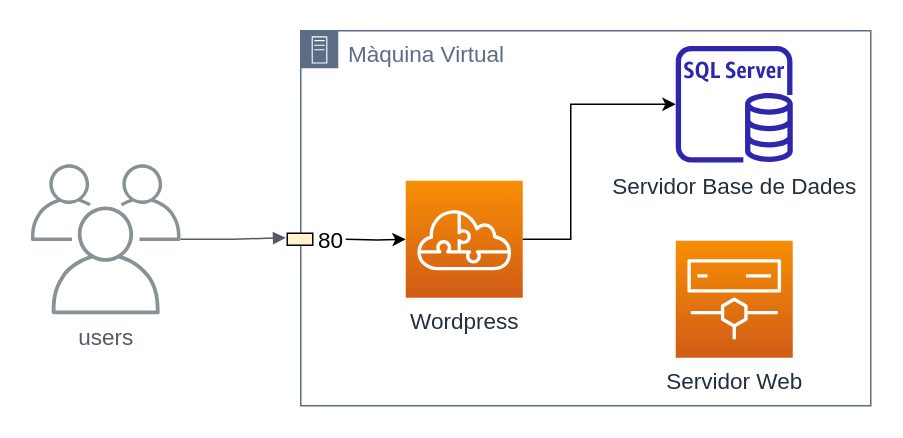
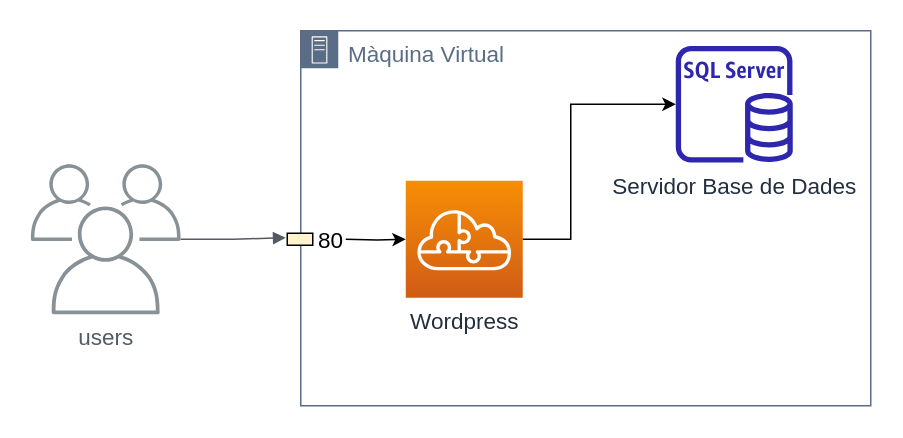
- <mxCell id="6" value="Servidor Web" style="sketch=0;points=[[0,0,0],[0.25,0,0],[0.5,0,0],[0.75,0,0],[1,0,0],[0,1,0],[0.25,1,0],[0.5,1,0],[0.75,1,0],[1,1,0],[0,0.25,0],[0,0.5,0],[0,0.75,0],[1,0.25,0],[1,0.5,0],[1,0.75,0]];outlineConnect=0;fontColor=#232F3E;gradientColor=#F78E04;gradientDirection=north;fillColor=#D05C17;strokeColor=#ffffff;dashed=0;verticalLabelPosition=bottom;verticalAlign=top;align=center;html=1;fontSize=15;fontStyle=0;aspect=fixed;shape=mxgraph.aws4.resourceIcon;resIcon=mxgraph.aws4.elemental;" vertex="1" parent="2"><mxGeometry x="250" y="140" width="78" height="78" as="geometry" /></mxCell>
